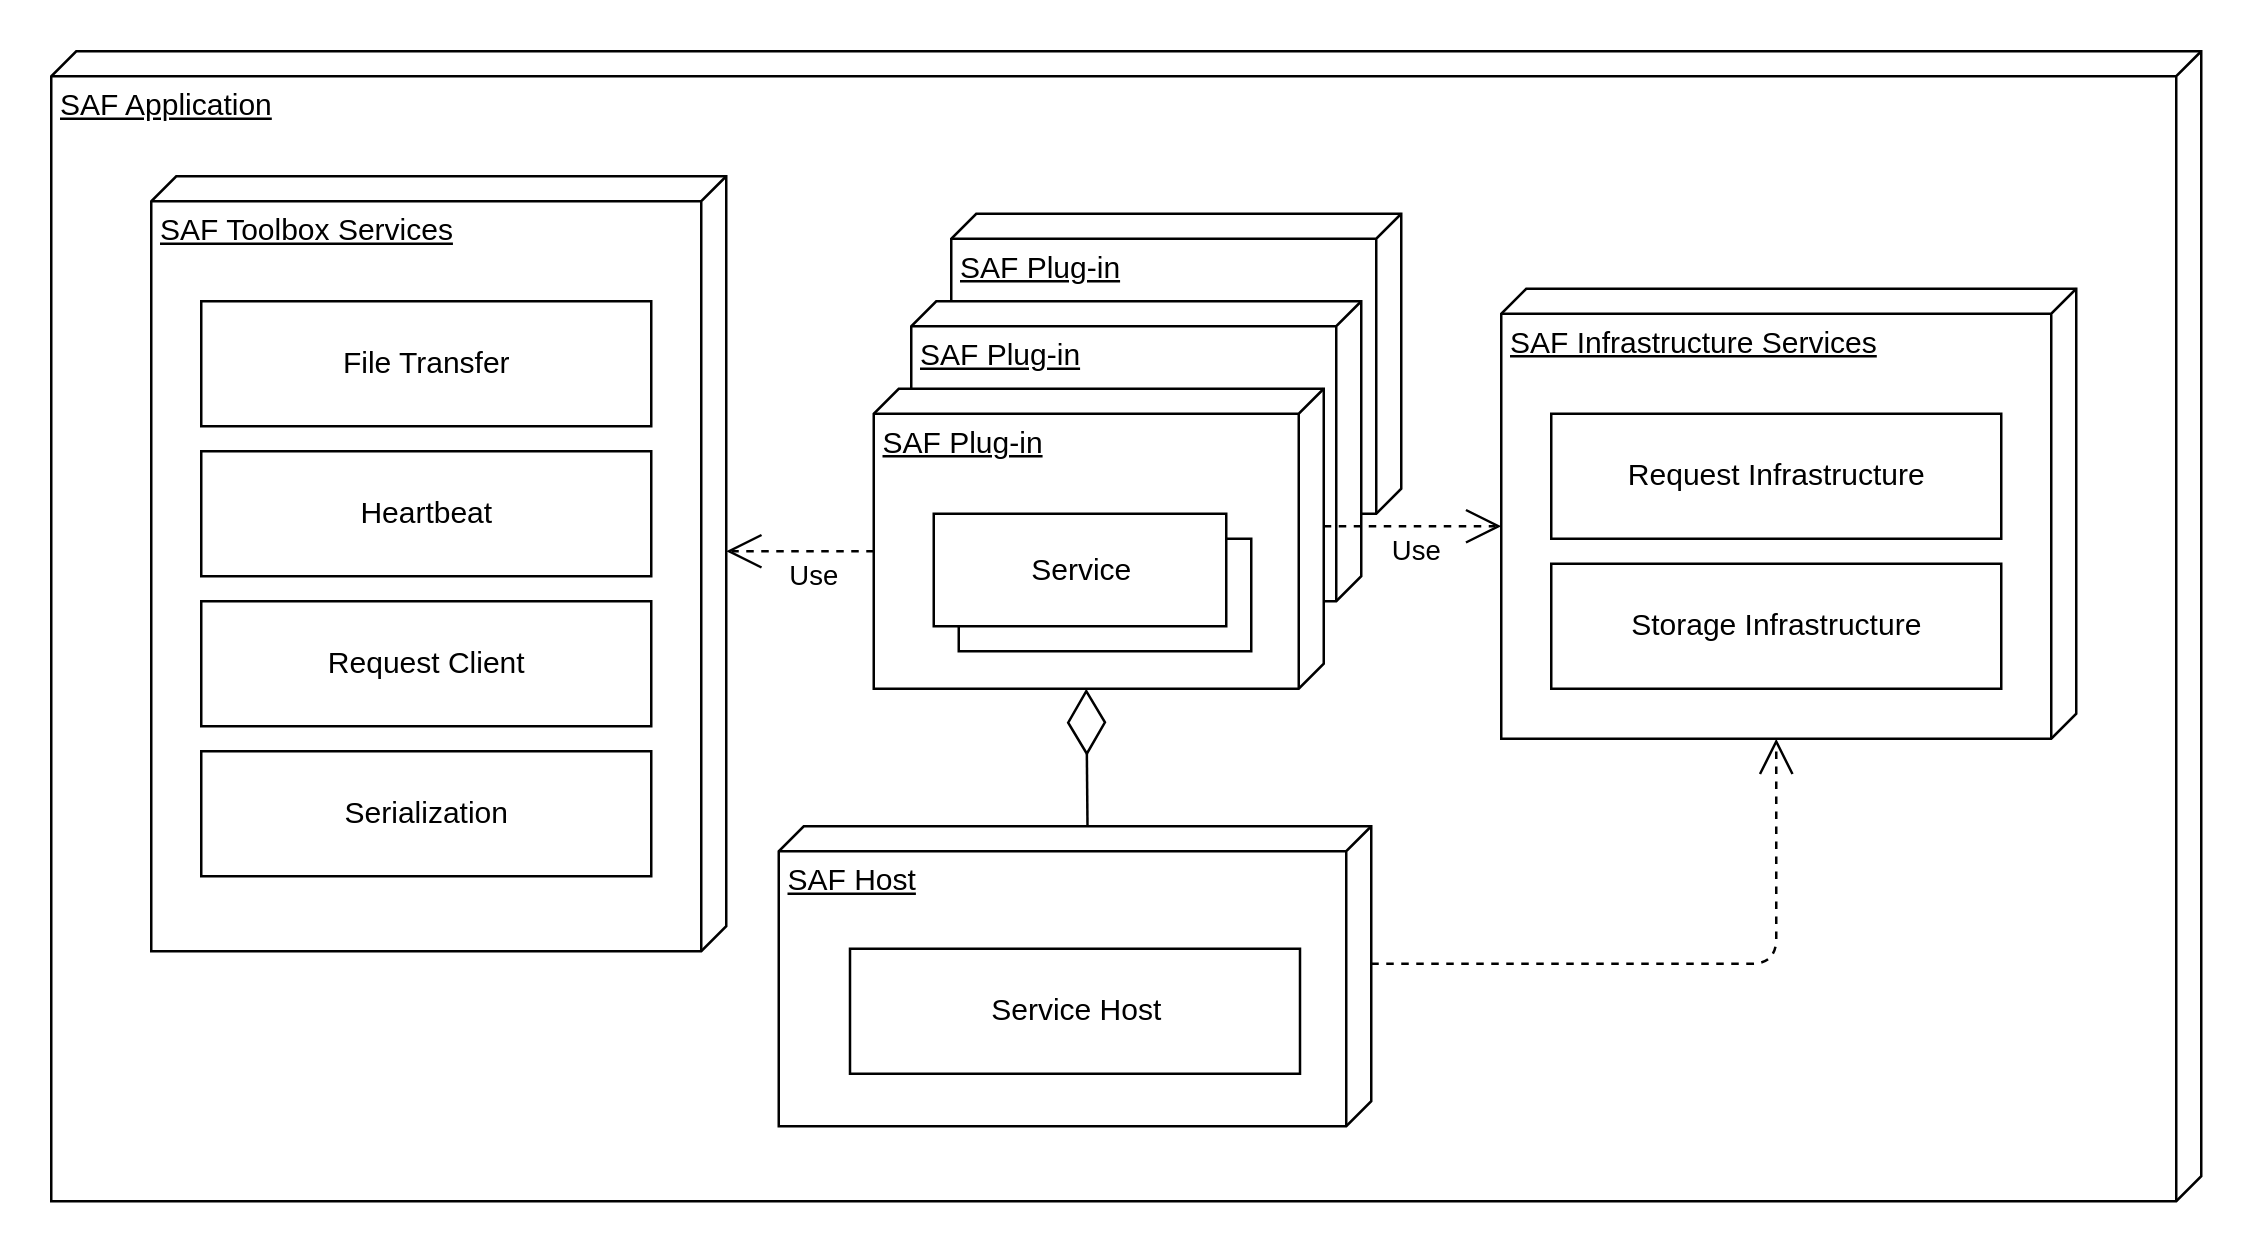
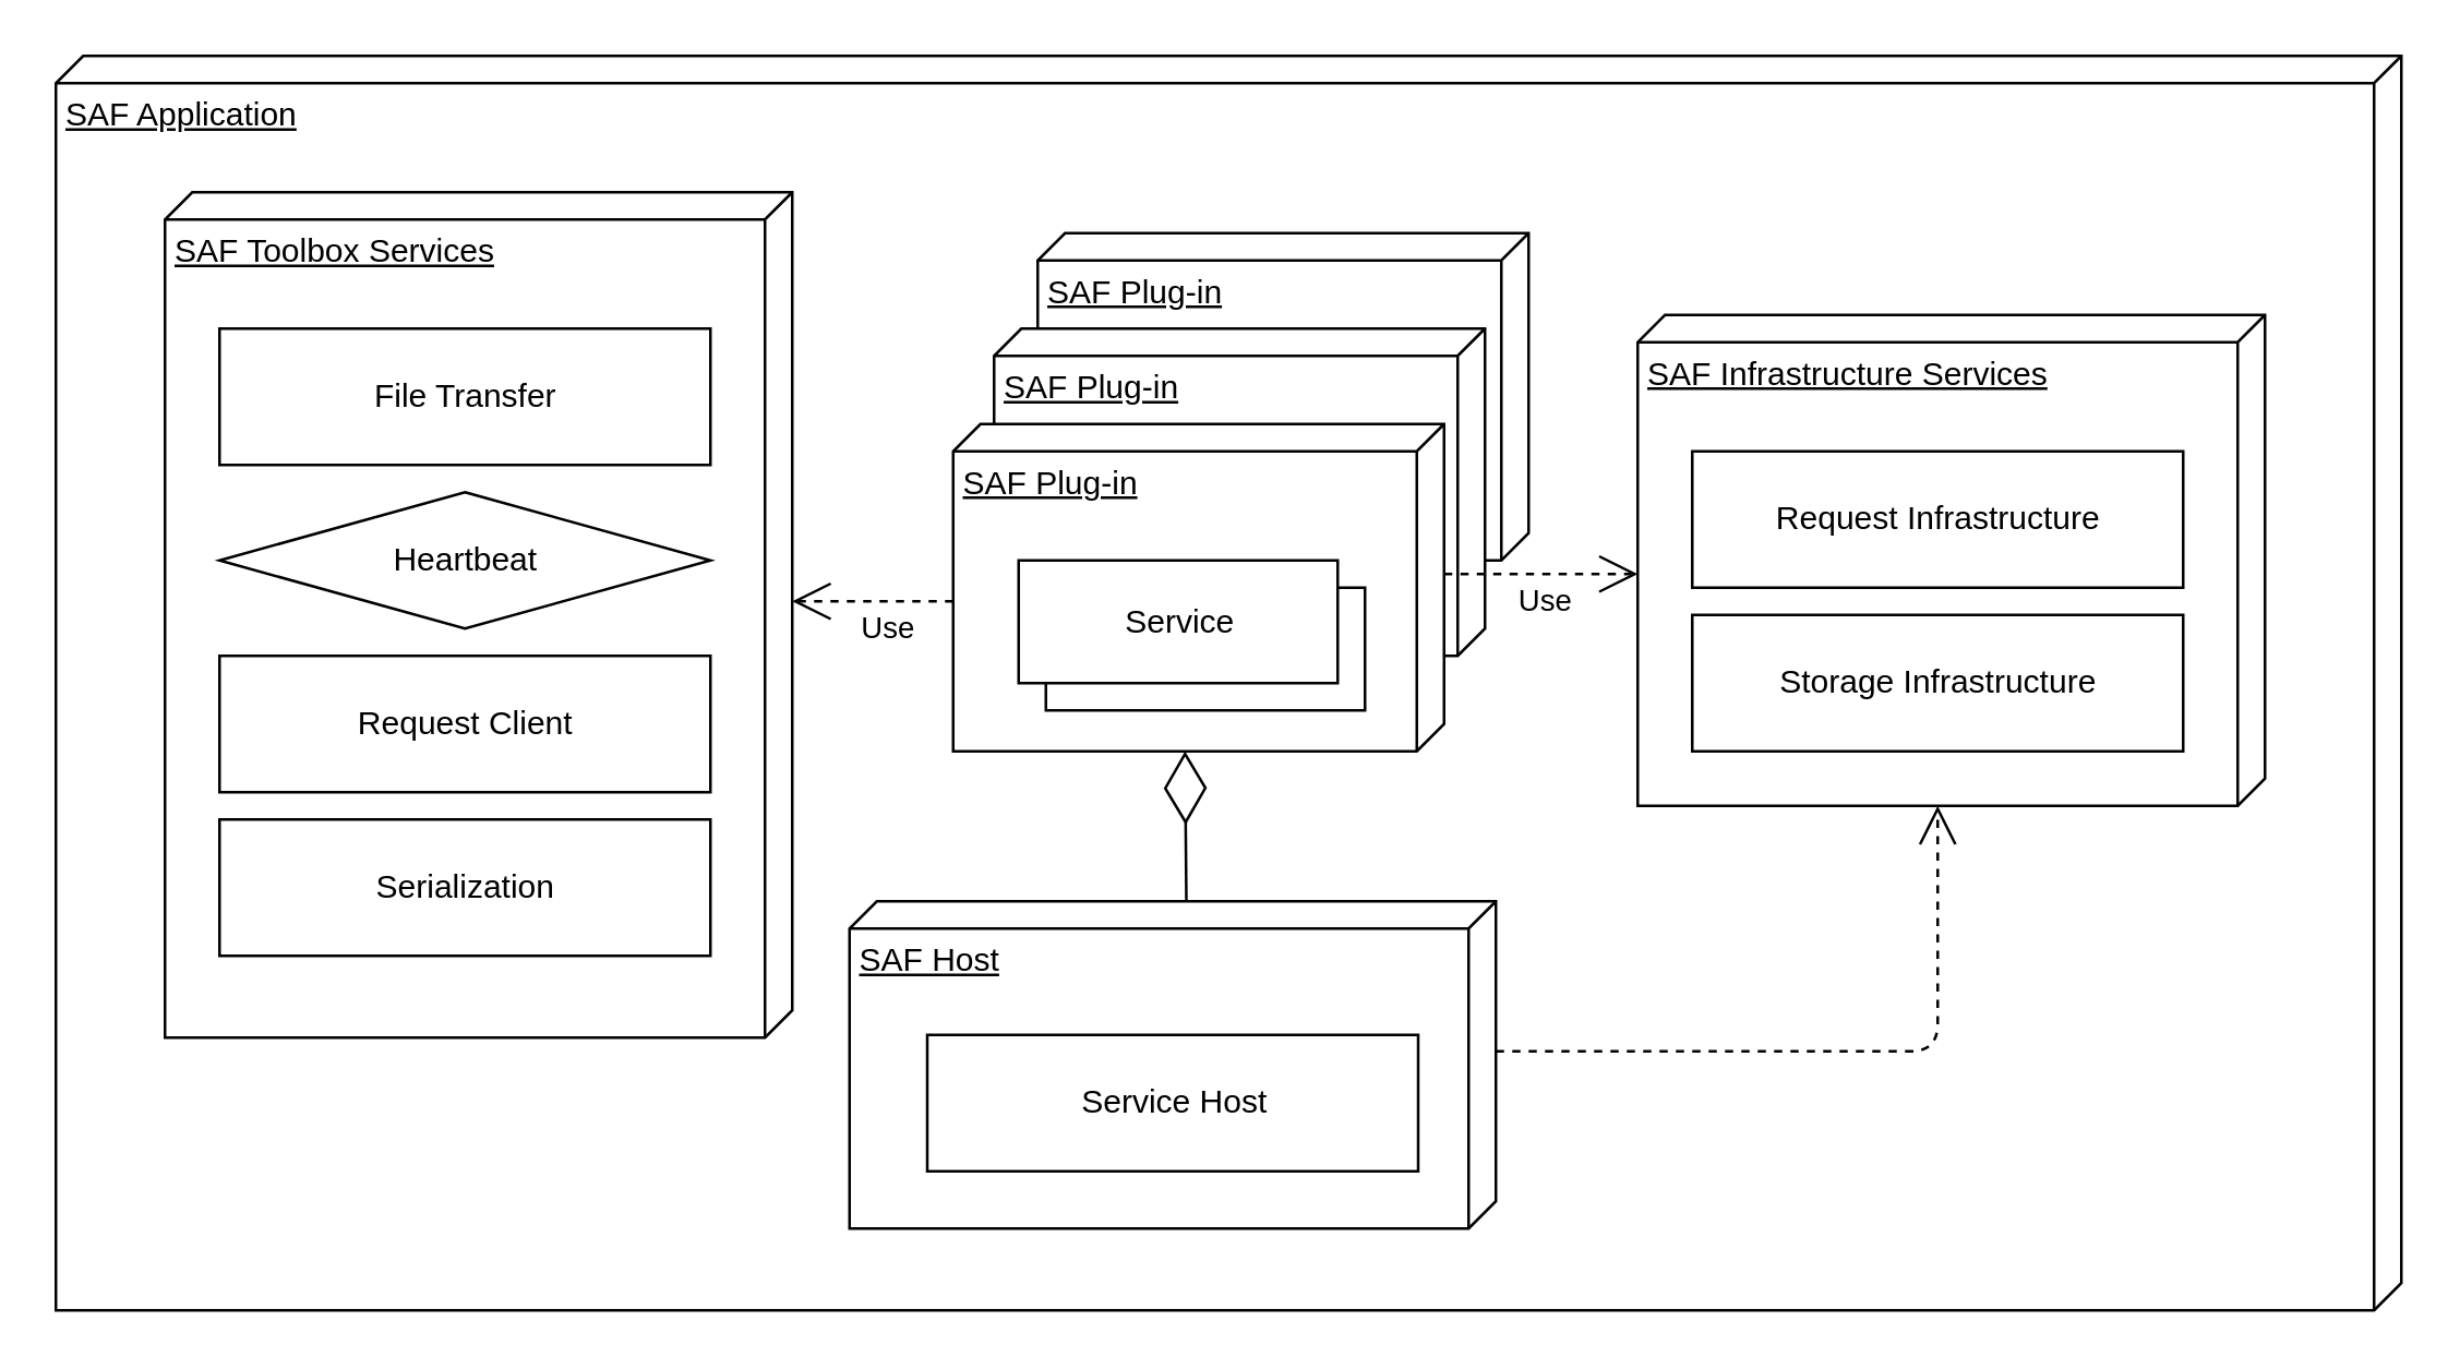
- <mxCell id="10" value="Heartbeat" style="html=1;" parent="1" vertex="1"><mxGeometry x="80" y="180" width="180" height="50" as="geometry" /></mxCell>
+ <mxCell id="10" value="Heartbeat" style="rhombus;html=1;" parent="1" vertex="1"><mxGeometry x="80" y="180" width="180" height="50" as="geometry" /></mxCell>
